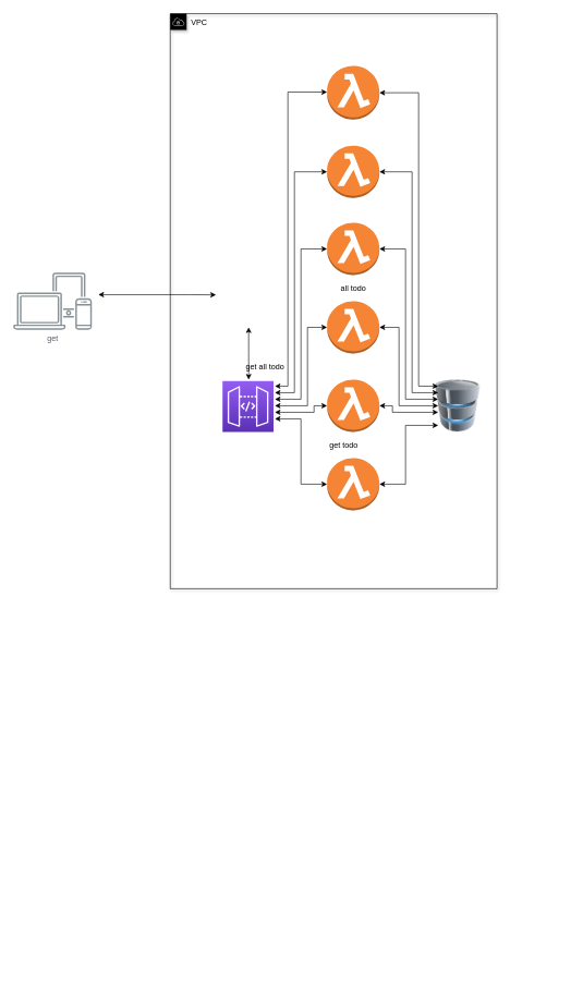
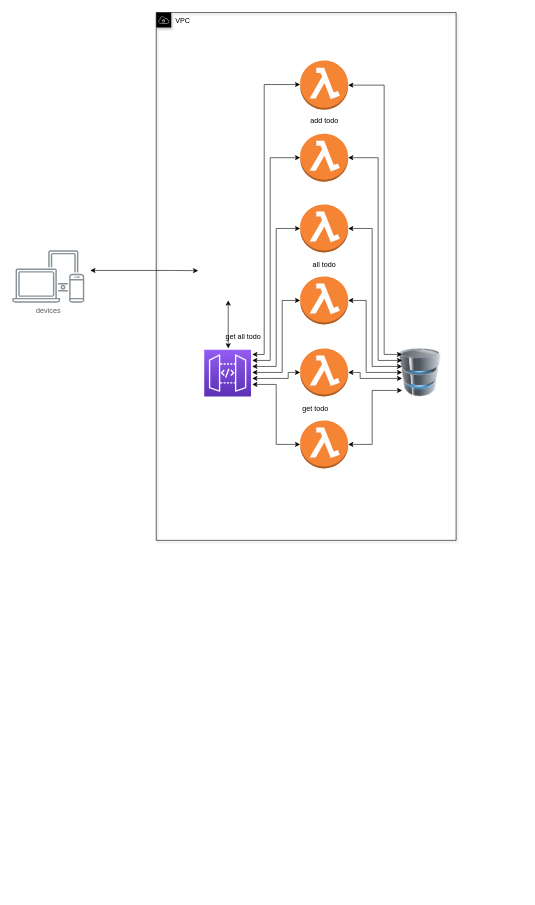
+ <mxCell id="25" value="add todo" style="text;html=1;align=center;verticalAlign=middle;resizable=0;points=[];autosize=1;strokeColor=none;fillColor=none;" vertex="1" parent="1"><mxGeometry x="510" y="190" width="60" height="20" as="geometry" /></mxCell>
- <mxCell id="11" value="get" style="sketch=0;outlineConnect=0;gradientColor=none;fontColor=#545B64;strokeColor=none;fillColor=#879196;dashed=0;verticalLabelPosition=bottom;verticalAlign=top;align=center;html=1;fontSize=12;fontStyle=0;aspect=fixed;shape=mxgraph.aws4.illustration_devices;pointerEvents=1" vertex="1" parent="1"><mxGeometry x="20" y="416.2" width="120" height="87.6" as="geometry" /></mxCell>
+ <mxCell id="11" value="devices" style="sketch=0;outlineConnect=0;gradientColor=none;fontColor=#545B64;strokeColor=none;fillColor=#879196;dashed=0;verticalLabelPosition=bottom;verticalAlign=top;align=center;html=1;fontSize=12;fontStyle=0;aspect=fixed;shape=mxgraph.aws4.illustration_devices;pointerEvents=1" vertex="1" parent="1"><mxGeometry x="20" y="416.2" width="120" height="87.6" as="geometry" /></mxCell>
